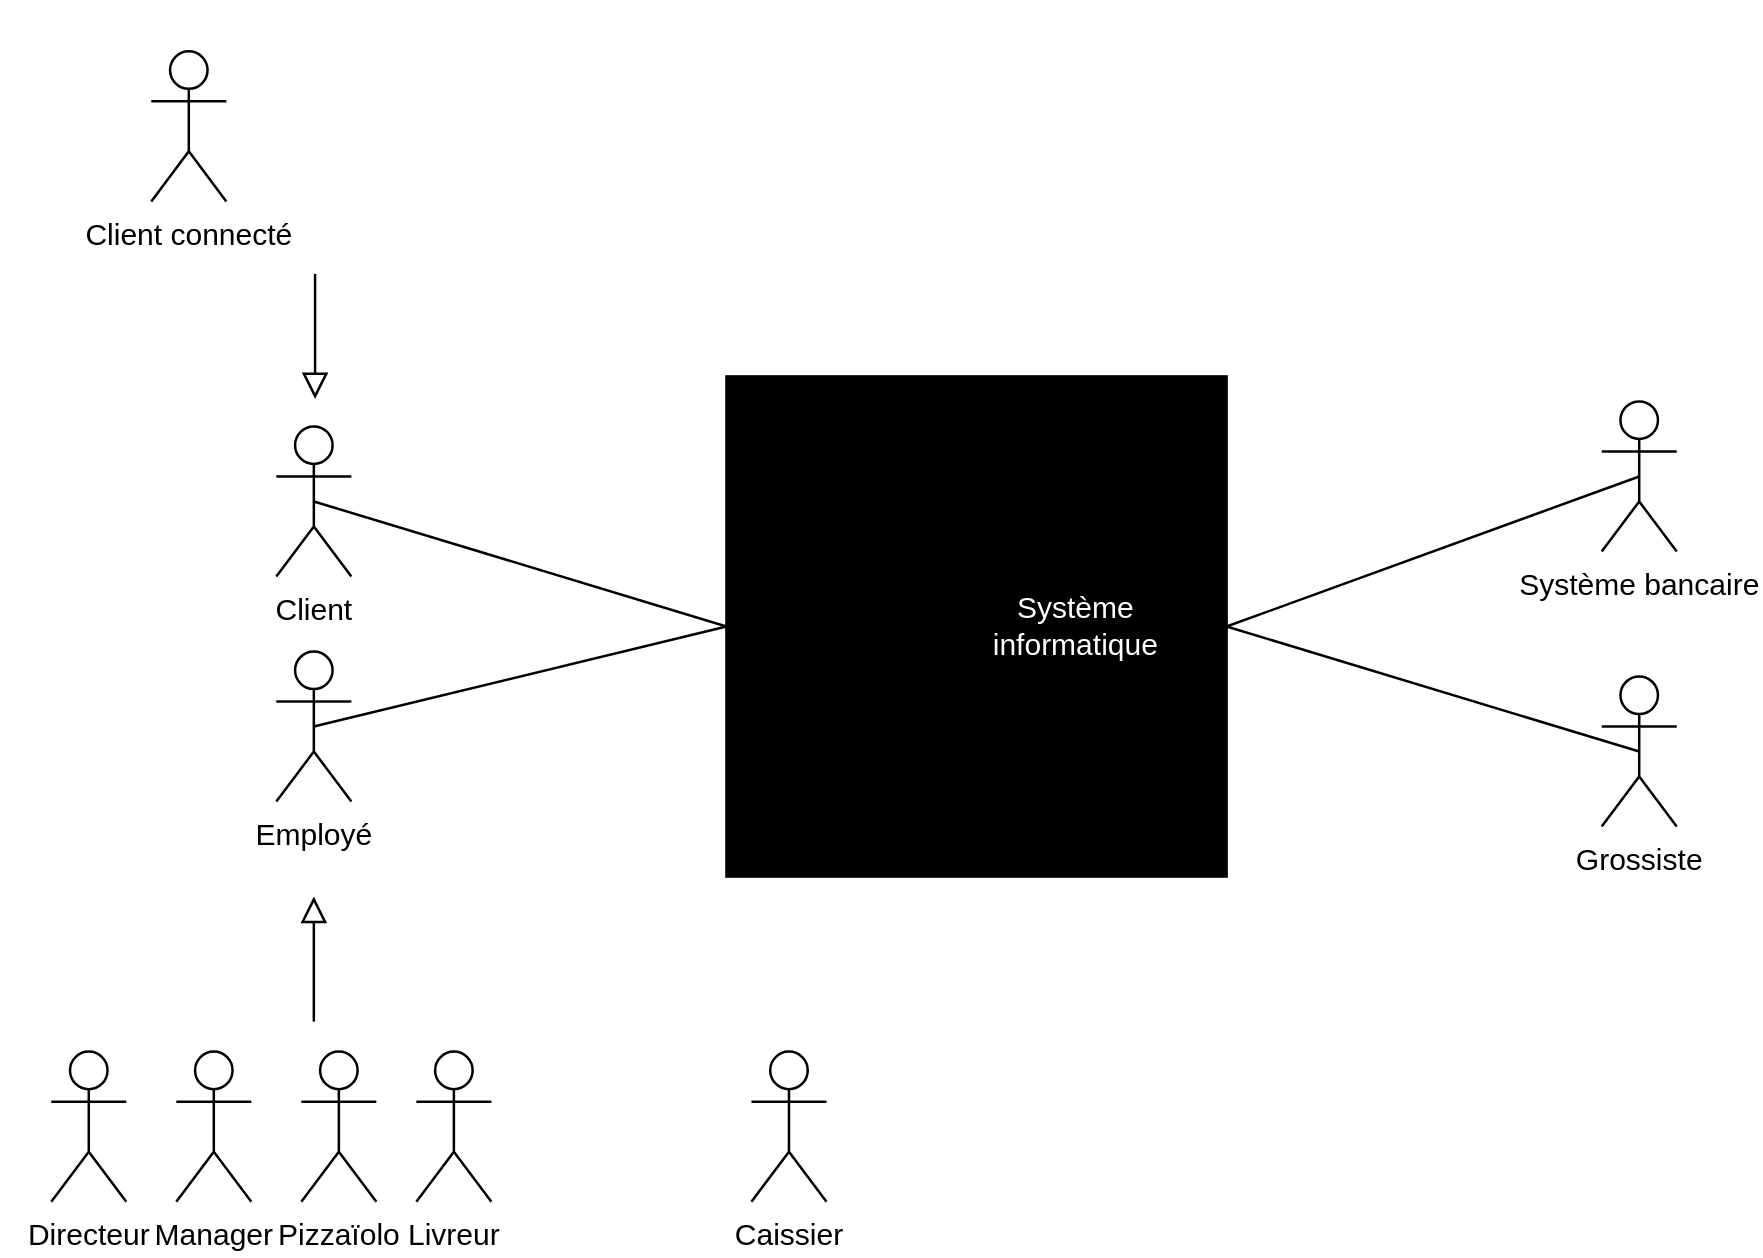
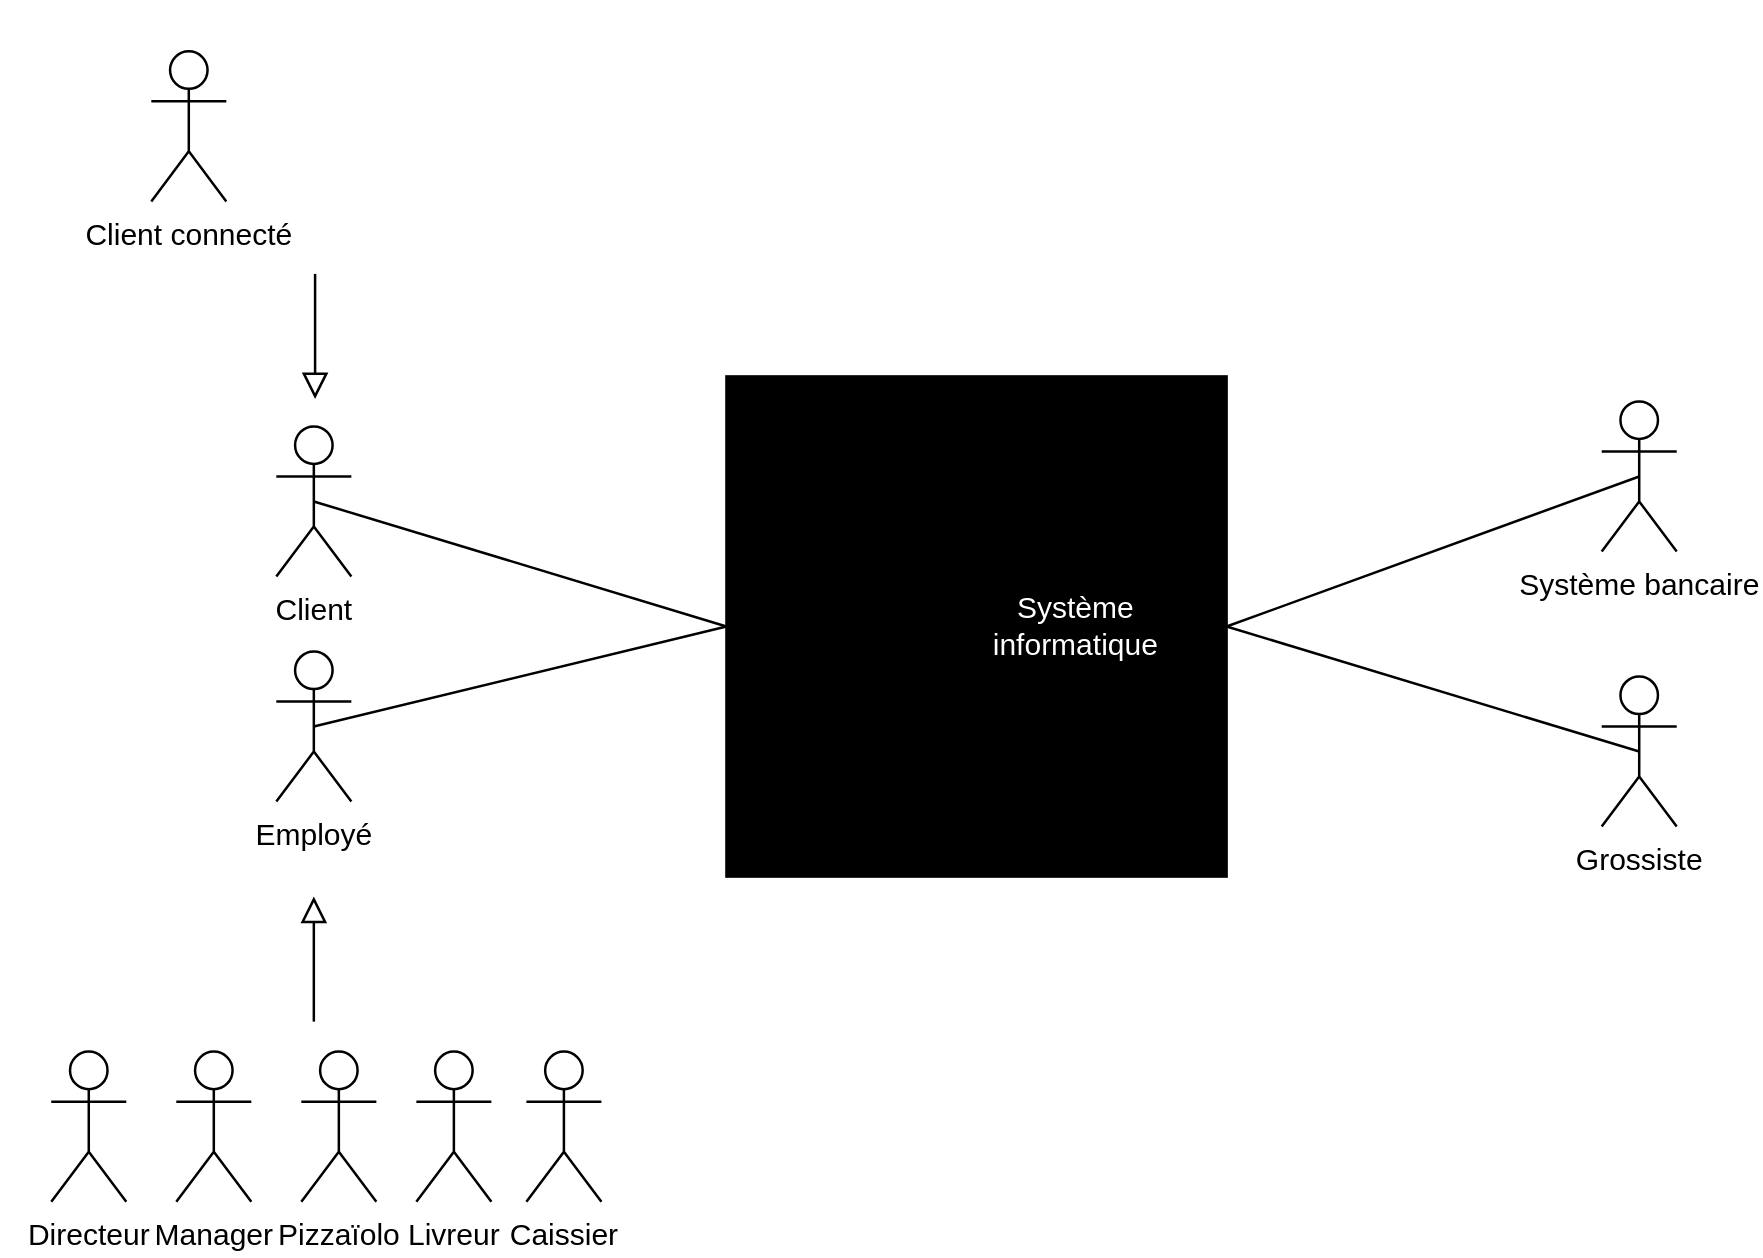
- <mxCell id="10" value="&lt;font color=&quot;#000000&quot;&gt;Caissier&lt;/font&gt;" style="shape=umlActor;verticalLabelPosition=bottom;labelBackgroundColor=#ffffff;verticalAlign=top;html=1;outlineConnect=0;fillColor=#FFFFFF;fontColor=#FFFFFF;" parent="1" vertex="1"><mxGeometry x="300" y="420" width="30" height="60" as="geometry" /></mxCell>
+ <mxCell id="10" value="&lt;font color=&quot;#000000&quot;&gt;Caissier&lt;/font&gt;" style="shape=umlActor;verticalLabelPosition=bottom;labelBackgroundColor=#ffffff;verticalAlign=top;html=1;outlineConnect=0;fillColor=#FFFFFF;fontColor=#FFFFFF;" parent="1" vertex="1"><mxGeometry x="210" y="420" width="30" height="60" as="geometry" /></mxCell>
